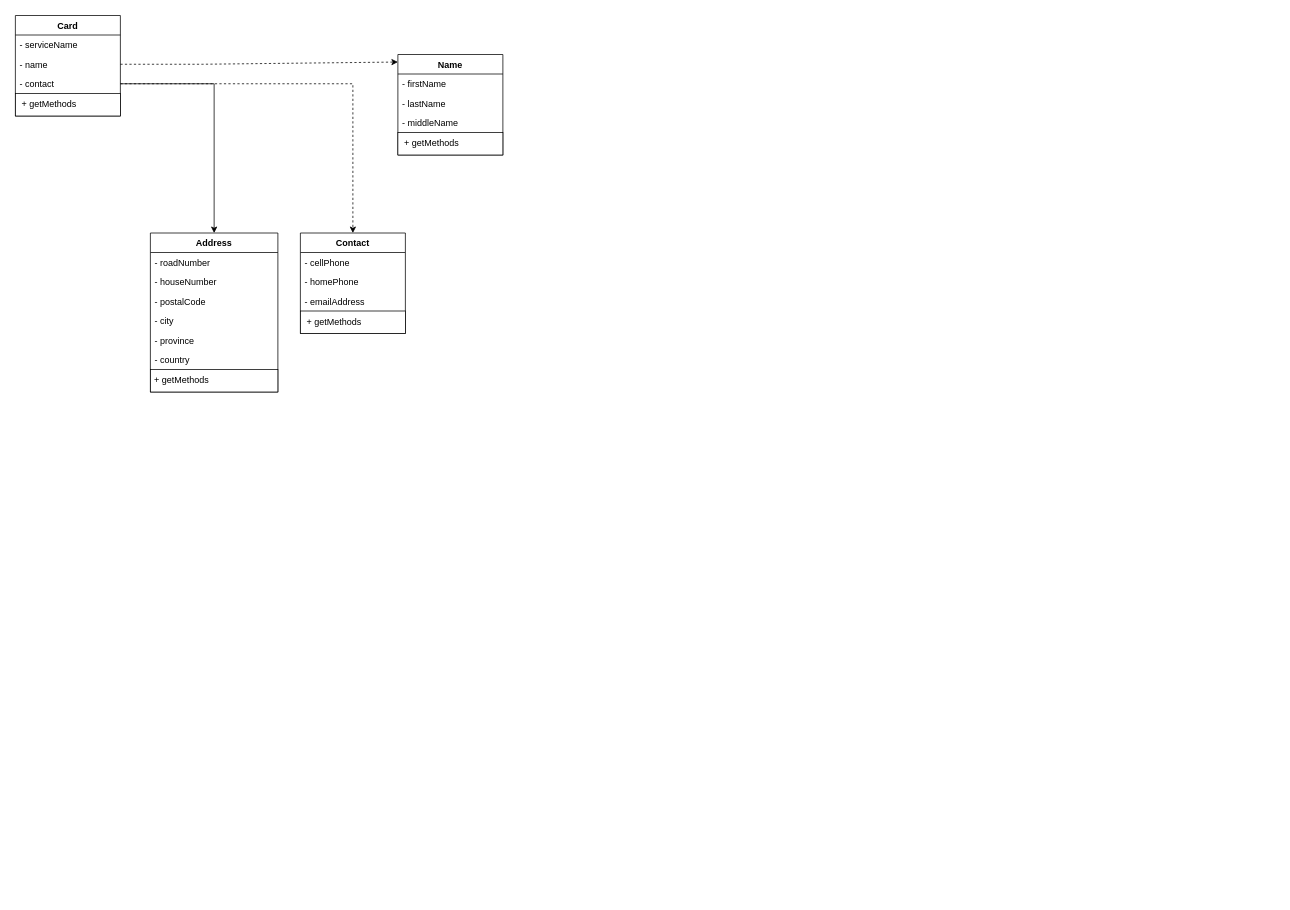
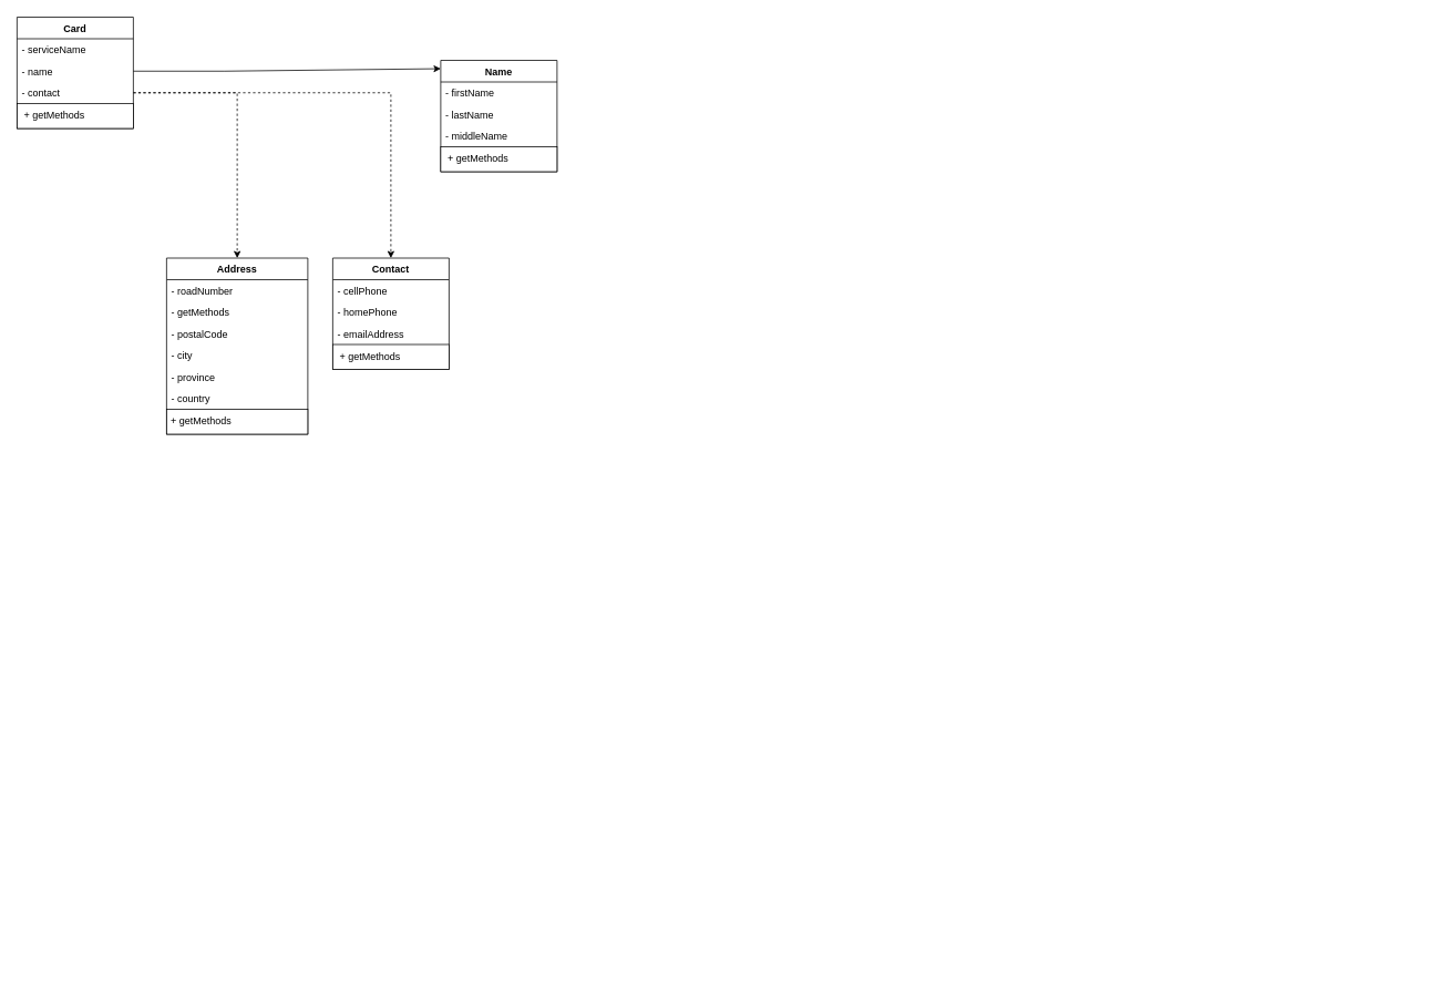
- <mxCell id="20" value="" style="endArrow=classic;html=1;exitX=1;exitY=0.5;exitDx=0;exitDy=0;entryX=0;entryY=0.075;entryDx=0;entryDy=0;entryPerimeter=0;rounded=0;dashed=1;" parent="1" source="12" target="15" edge="1"><mxGeometry width="50" height="50" relative="1" as="geometry"><mxPoint x="160" y="59" as="sourcePoint" /><mxPoint x="320" y="-50" as="targetPoint" /><Array as="points"><mxPoint x="270" y="85" /></Array></mxGeometry></mxCell>
+ <mxCell id="20" value="" style="endArrow=classic;html=1;exitX=1;exitY=0.5;exitDx=0;exitDy=0;entryX=0;entryY=0.075;entryDx=0;entryDy=0;entryPerimeter=0;rounded=0;" parent="1" source="12" target="15" edge="1"><mxGeometry width="50" height="50" relative="1" as="geometry"><mxPoint x="160" y="59" as="sourcePoint" /><mxPoint x="320" y="-50" as="targetPoint" /><Array as="points"><mxPoint x="270" y="85" /></Array></mxGeometry></mxCell>
- <mxCell id="2" style="edgeStyle=orthogonalEdgeStyle;rounded=0;orthogonalLoop=1;jettySize=auto;html=1;entryX=0.5;entryY=0;entryDx=0;entryDy=0;exitX=1;exitY=0.5;exitDx=0;exitDy=0;" parent="1" source="13" target="24" edge="1"><mxGeometry relative="1" as="geometry"><mxPoint x="160" y="85" as="sourcePoint" /><Array as="points"><mxPoint x="285" y="111" /></Array><mxPoint x="290" y="310" as="targetPoint" /></mxGeometry></mxCell>
+ <mxCell id="2" style="edgeStyle=orthogonalEdgeStyle;rounded=0;orthogonalLoop=1;jettySize=auto;html=1;entryX=0.5;entryY=0;entryDx=0;entryDy=0;exitX=1;exitY=0.5;exitDx=0;exitDy=0;dashed=1;" parent="1" source="13" target="24" edge="1"><mxGeometry relative="1" as="geometry"><mxPoint x="160" y="85" as="sourcePoint" /><Array as="points"><mxPoint x="285" y="111" /></Array><mxPoint x="290" y="310" as="targetPoint" /></mxGeometry></mxCell>
- <mxCell id="26" value="- houseNumber" style="text;strokeColor=none;fillColor=none;align=left;verticalAlign=top;spacingLeft=4;spacingRight=4;overflow=hidden;rotatable=0;points=[[0,0.5],[1,0.5]];portConstraint=eastwest;" vertex="1" parent="24"><mxGeometry y="52" width="170" height="26" as="geometry" /></mxCell>
+ <mxCell id="26" value="- getMethods" style="text;strokeColor=none;fillColor=none;align=left;verticalAlign=top;spacingLeft=4;spacingRight=4;overflow=hidden;rotatable=0;points=[[0,0.5],[1,0.5]];portConstraint=eastwest;" vertex="1" parent="24"><mxGeometry y="52" width="170" height="26" as="geometry" /></mxCell>
